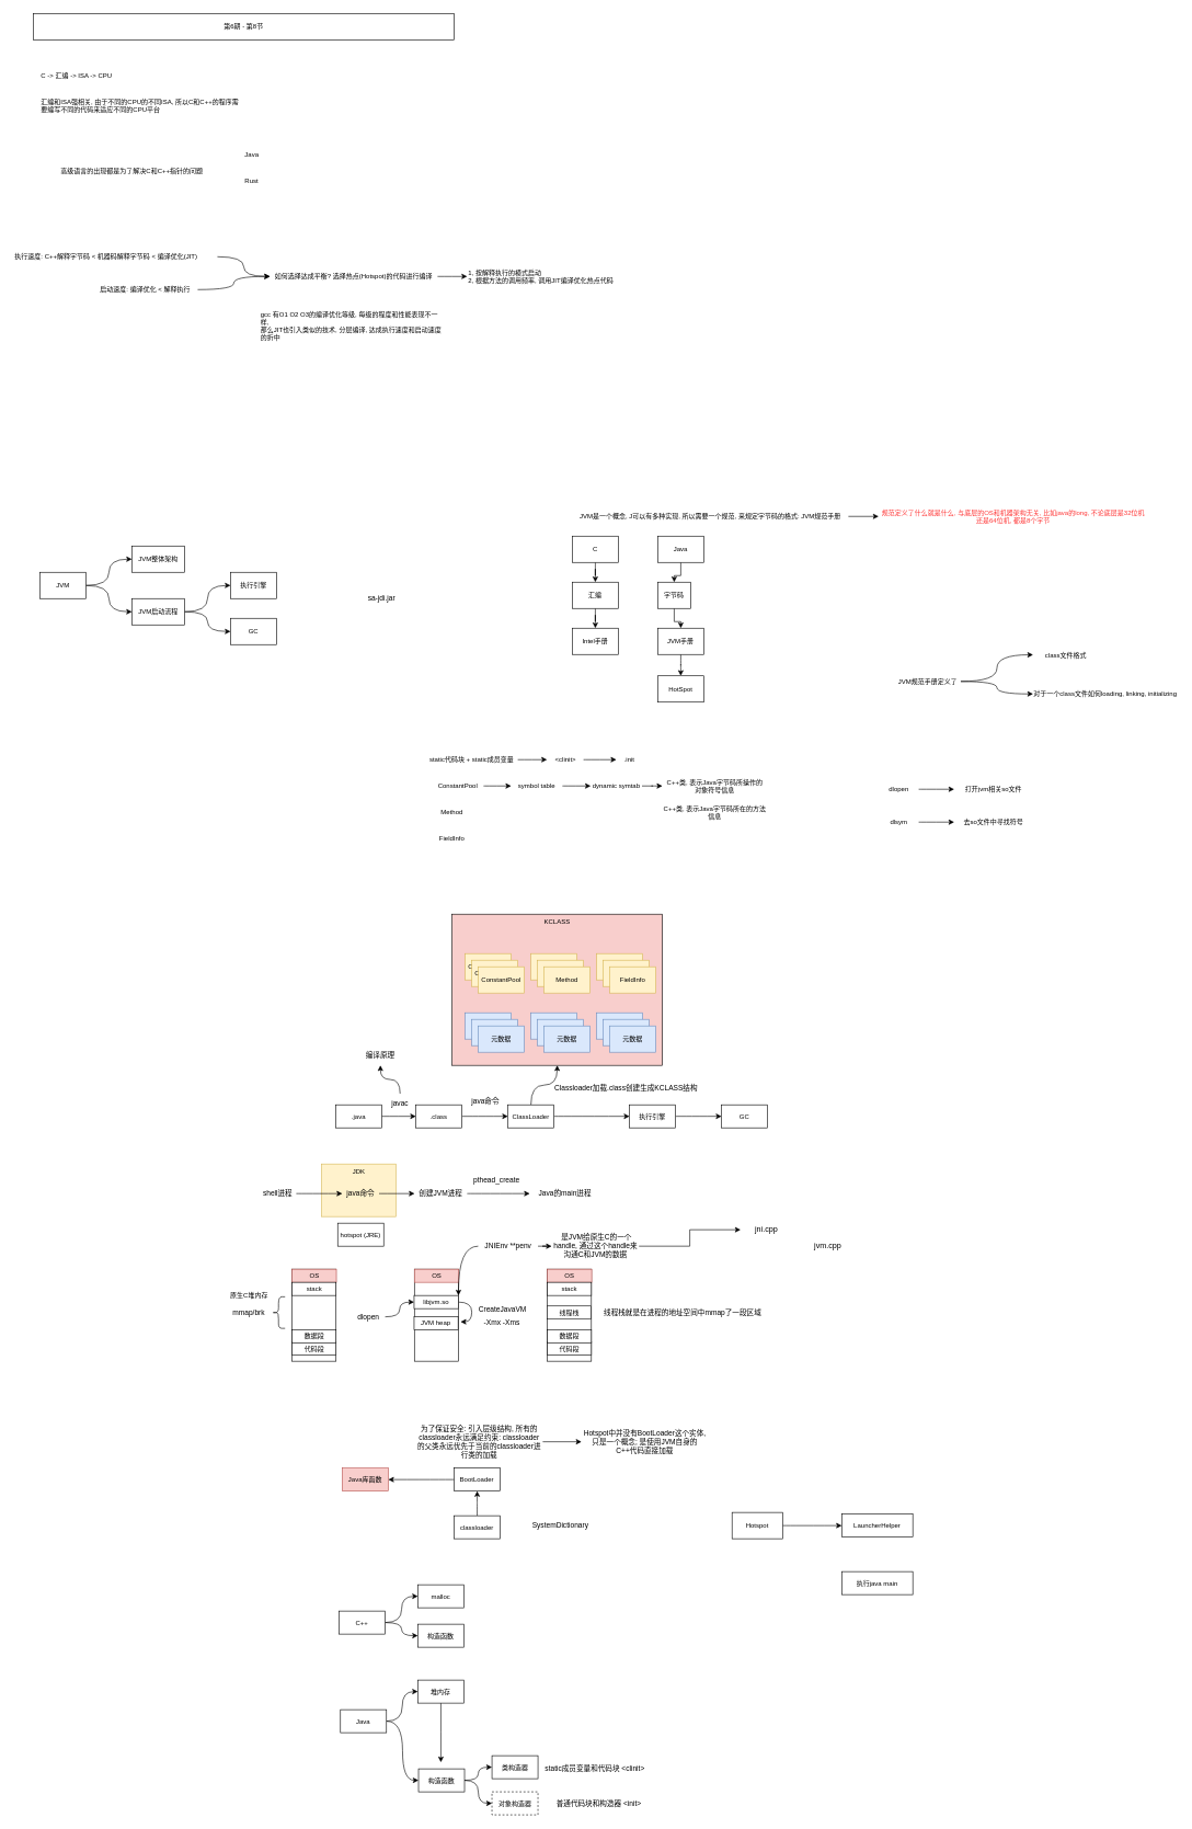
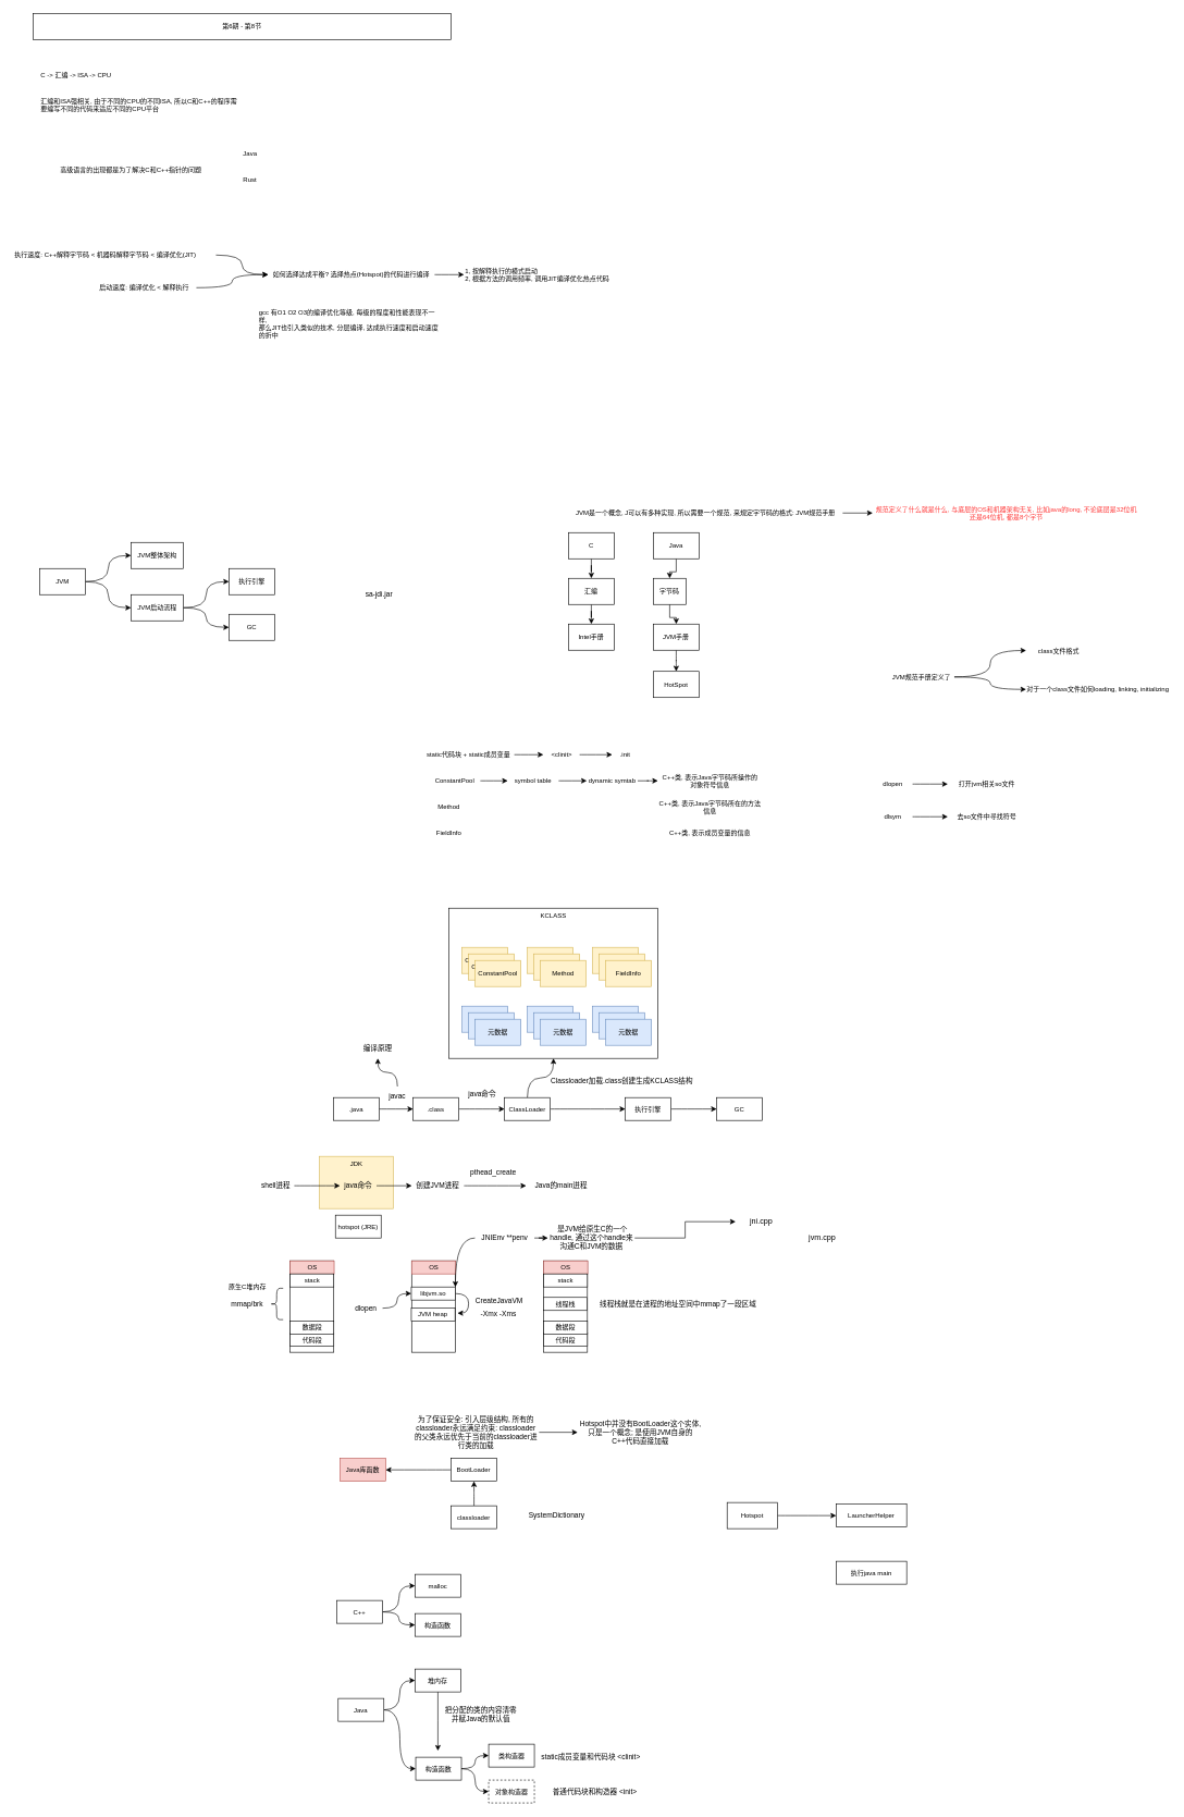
+ <mxCell id="72" value="C++类, 表示成员变量的信息" style="text;html=1;strokeColor=none;fillColor=none;align=center;verticalAlign=middle;whiteSpace=wrap;rounded=0;fontSize=10;" parent="1" vertex="1"><mxGeometry x="1007" y="1265" width="160" height="20" as="geometry" /></mxCell>
- <mxCell id="41" value="KCLASS" style="rounded=0;whiteSpace=wrap;html=1;fontSize=10;verticalAlign=top;fillColor=#f8cecc;" parent="1" vertex="1"><mxGeometry x="687" y="1390" width="320" height="230" as="geometry" /></mxCell>
+ <mxCell id="41" value="KCLASS" style="rounded=0;whiteSpace=wrap;html=1;fontSize=10;verticalAlign=top;" parent="1" vertex="1"><mxGeometry x="687" y="1390" width="320" height="230" as="geometry" /></mxCell>
+ <mxCell id="168" value="把分配的类的内容清零&lt;br&gt;并赋Java的默认值" style="text;html=1;strokeColor=none;fillColor=none;align=center;verticalAlign=middle;whiteSpace=wrap;rounded=0;fontSize=11;fontFamily=Helvetica;fontColor=default;" vertex="1" parent="1"><mxGeometry x="672.75" y="2610" width="126" height="30" as="geometry" /></mxCell>
